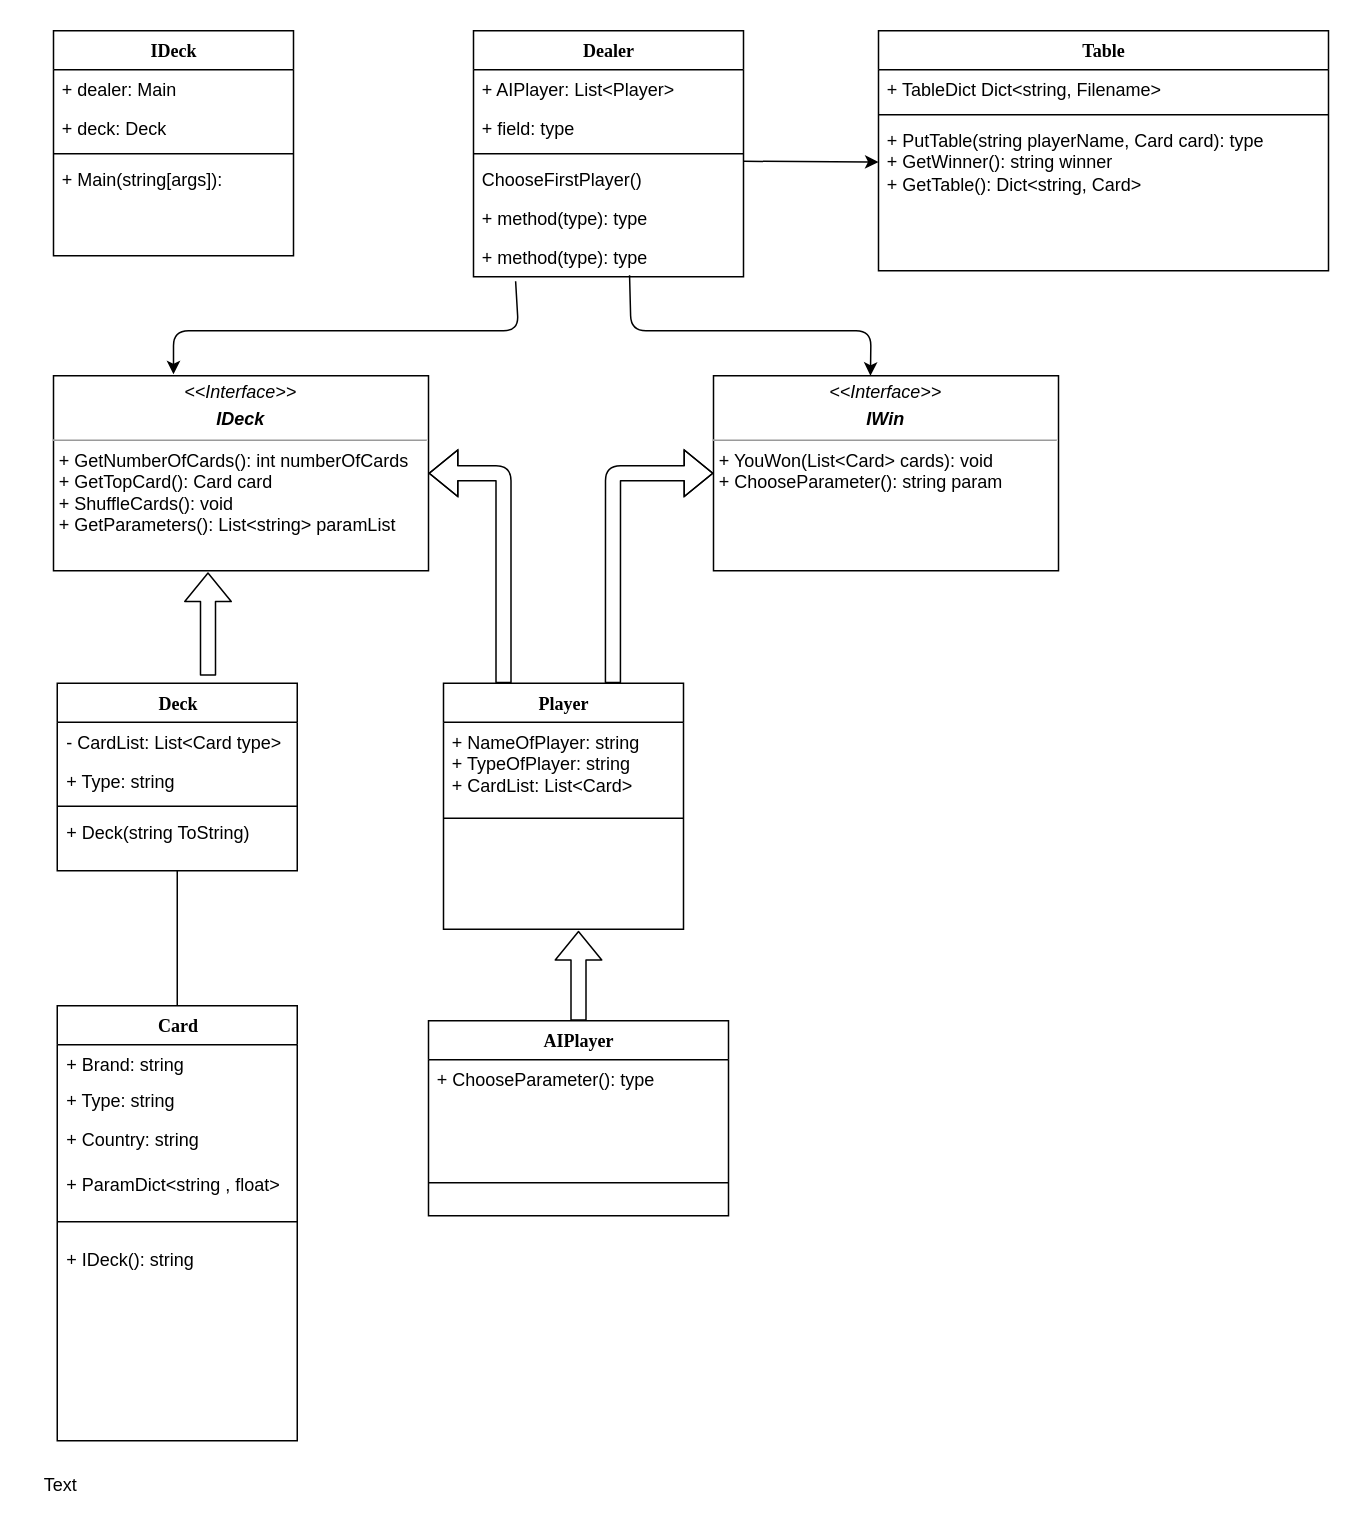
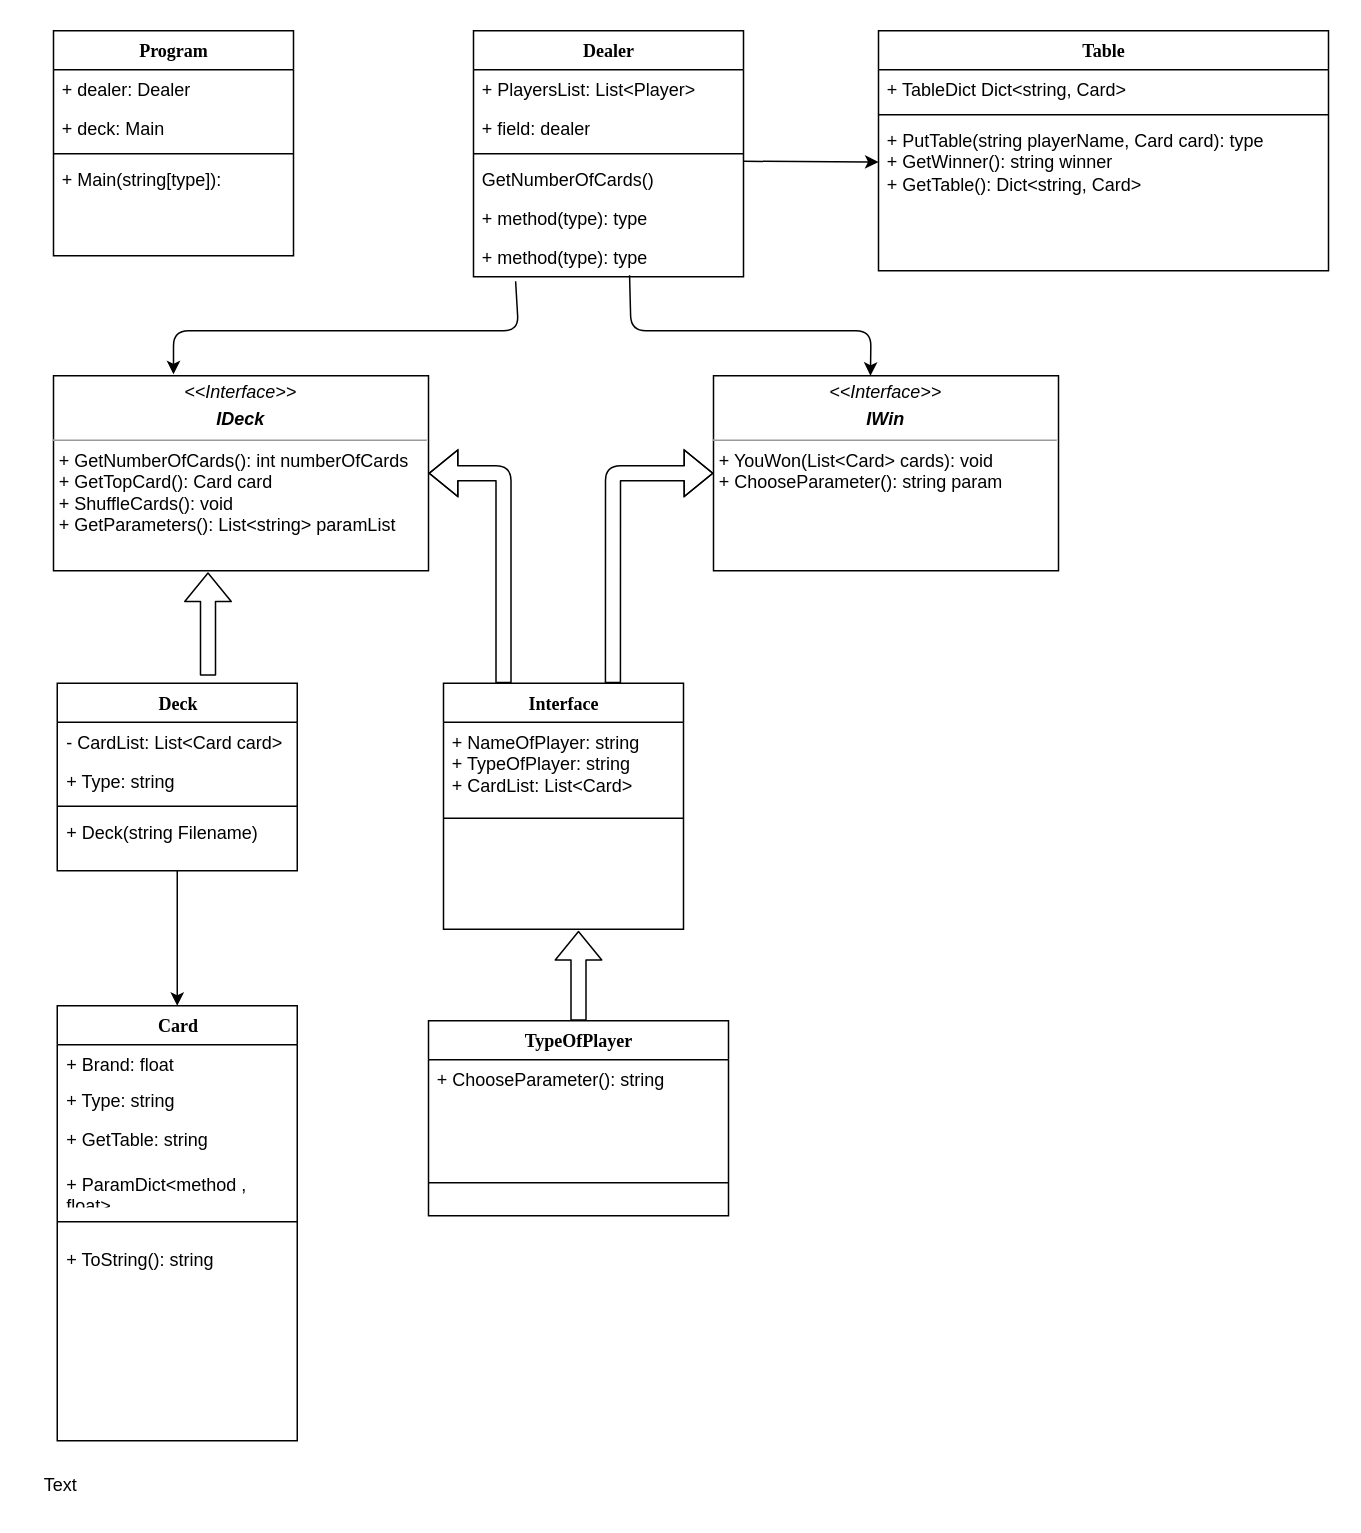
- <mxCell id="7" value="IDeck" style="swimlane;html=1;fontStyle=1;align=center;verticalAlign=top;childLayout=stackLayout;horizontal=1;startSize=26;horizontalStack=0;resizeParent=1;resizeLast=0;collapsible=1;marginBottom=0;swimlaneFillColor=#ffffff;rounded=0;shadow=0;comic=0;labelBackgroundColor=none;strokeWidth=1;fillColor=none;fontFamily=Verdana;fontSize=12" parent="1" vertex="1"><mxGeometry x="35" width="160" height="150" as="geometry" y="20" /></mxCell>
+ <mxCell id="7" value="Program" style="swimlane;html=1;fontStyle=1;align=center;verticalAlign=top;childLayout=stackLayout;horizontal=1;startSize=26;horizontalStack=0;resizeParent=1;resizeLast=0;collapsible=1;marginBottom=0;swimlaneFillColor=#ffffff;rounded=0;shadow=0;comic=0;labelBackgroundColor=none;strokeWidth=1;fillColor=none;fontFamily=Verdana;fontSize=12" parent="1" vertex="1"><mxGeometry x="35" width="160" height="150" as="geometry" y="20" /></mxCell>
- <mxCell id="8" value="+ dealer: Main" style="text;html=1;strokeColor=none;fillColor=none;align=left;verticalAlign=top;spacingLeft=4;spacingRight=4;whiteSpace=wrap;overflow=hidden;rotatable=0;points=[[0,0.5],[1,0.5]];portConstraint=eastwest;" parent="7" vertex="1"><mxGeometry y="26" width="160" height="26" as="geometry" /></mxCell>
+ <mxCell id="8" value="+ dealer: Dealer" style="text;html=1;strokeColor=none;fillColor=none;align=left;verticalAlign=top;spacingLeft=4;spacingRight=4;whiteSpace=wrap;overflow=hidden;rotatable=0;points=[[0,0.5],[1,0.5]];portConstraint=eastwest;" parent="7" vertex="1"><mxGeometry y="26" width="160" height="26" as="geometry" /></mxCell>
- <mxCell id="13" value="+ AIPlayer: List&amp;lt;Player&amp;gt;" style="text;html=1;strokeColor=none;fillColor=none;align=left;verticalAlign=top;spacingLeft=4;spacingRight=4;whiteSpace=wrap;overflow=hidden;rotatable=0;points=[[0,0.5],[1,0.5]];portConstraint=eastwest;" parent="12" vertex="1"><mxGeometry y="26" width="180" height="26" as="geometry" /></mxCell>
+ <mxCell id="13" value="+ PlayersList: List&amp;lt;Player&amp;gt;" style="text;html=1;strokeColor=none;fillColor=none;align=left;verticalAlign=top;spacingLeft=4;spacingRight=4;whiteSpace=wrap;overflow=hidden;rotatable=0;points=[[0,0.5],[1,0.5]];portConstraint=eastwest;" parent="12" vertex="1"><mxGeometry y="26" width="180" height="26" as="geometry" /></mxCell>
- <mxCell id="23" value="+ TableDict Dict&amp;lt;string, Filename&amp;gt;" style="text;html=1;strokeColor=none;fillColor=none;align=left;verticalAlign=top;spacingLeft=4;spacingRight=4;whiteSpace=wrap;overflow=hidden;rotatable=0;points=[[0,0.5],[1,0.5]];portConstraint=eastwest;" parent="22" vertex="1"><mxGeometry y="26" width="300" height="26" as="geometry" /></mxCell>
+ <mxCell id="23" value="+ TableDict Dict&amp;lt;string, Card&amp;gt;" style="text;html=1;strokeColor=none;fillColor=none;align=left;verticalAlign=top;spacingLeft=4;spacingRight=4;whiteSpace=wrap;overflow=hidden;rotatable=0;points=[[0,0.5],[1,0.5]];portConstraint=eastwest;" parent="22" vertex="1"><mxGeometry y="26" width="300" height="26" as="geometry" /></mxCell>
- <mxCell id="9" value="+ deck: Deck" style="text;html=1;strokeColor=none;fillColor=none;align=left;verticalAlign=top;spacingLeft=4;spacingRight=4;whiteSpace=wrap;overflow=hidden;rotatable=0;points=[[0,0.5],[1,0.5]];portConstraint=eastwest;" parent="7" vertex="1"><mxGeometry y="52" width="160" height="26" as="geometry" /></mxCell>
+ <mxCell id="9" value="+ deck: Main" style="text;html=1;strokeColor=none;fillColor=none;align=left;verticalAlign=top;spacingLeft=4;spacingRight=4;whiteSpace=wrap;overflow=hidden;rotatable=0;points=[[0,0.5],[1,0.5]];portConstraint=eastwest;" parent="7" vertex="1"><mxGeometry y="52" width="160" height="26" as="geometry" /></mxCell>
- <mxCell id="14" value="+ field: type" style="text;html=1;strokeColor=none;fillColor=none;align=left;verticalAlign=top;spacingLeft=4;spacingRight=4;whiteSpace=wrap;overflow=hidden;rotatable=0;points=[[0,0.5],[1,0.5]];portConstraint=eastwest;" parent="12" vertex="1"><mxGeometry y="52" width="180" height="26" as="geometry" /></mxCell>
+ <mxCell id="14" value="+ field: dealer" style="text;html=1;strokeColor=none;fillColor=none;align=left;verticalAlign=top;spacingLeft=4;spacingRight=4;whiteSpace=wrap;overflow=hidden;rotatable=0;points=[[0,0.5],[1,0.5]];portConstraint=eastwest;" parent="12" vertex="1"><mxGeometry y="52" width="180" height="26" as="geometry" /></mxCell>
- <mxCell id="11" value="+ Main(string[args]):" style="text;html=1;strokeColor=none;fillColor=none;align=left;verticalAlign=top;spacingLeft=4;spacingRight=4;whiteSpace=wrap;overflow=hidden;rotatable=0;points=[[0,0.5],[1,0.5]];portConstraint=eastwest;" parent="7" vertex="1"><mxGeometry y="86" width="160" height="26" as="geometry" /></mxCell>
+ <mxCell id="11" value="+ Main(string[type]):" style="text;html=1;strokeColor=none;fillColor=none;align=left;verticalAlign=top;spacingLeft=4;spacingRight=4;whiteSpace=wrap;overflow=hidden;rotatable=0;points=[[0,0.5],[1,0.5]];portConstraint=eastwest;" parent="7" vertex="1"><mxGeometry y="86" width="160" height="26" as="geometry" /></mxCell>
- <mxCell id="16" value="ChooseFirstPlayer()" style="text;html=1;strokeColor=none;fillColor=none;align=left;verticalAlign=top;spacingLeft=4;spacingRight=4;whiteSpace=wrap;overflow=hidden;rotatable=0;points=[[0,0.5],[1,0.5]];portConstraint=eastwest;" parent="12" vertex="1"><mxGeometry y="86" width="180" height="26" as="geometry" /></mxCell>
+ <mxCell id="16" value="GetNumberOfCards()" style="text;html=1;strokeColor=none;fillColor=none;align=left;verticalAlign=top;spacingLeft=4;spacingRight=4;whiteSpace=wrap;overflow=hidden;rotatable=0;points=[[0,0.5],[1,0.5]];portConstraint=eastwest;" parent="12" vertex="1"><mxGeometry y="86" width="180" height="26" as="geometry" /></mxCell>
- <mxCell id="19" value="Player" style="swimlane;html=1;fontStyle=1;align=center;verticalAlign=top;childLayout=stackLayout;horizontal=1;startSize=26;horizontalStack=0;resizeParent=1;resizeLast=0;collapsible=1;marginBottom=0;swimlaneFillColor=#ffffff;rounded=0;shadow=0;comic=0;labelBackgroundColor=none;strokeWidth=1;fillColor=none;fontFamily=Verdana;fontSize=12" parent="1" vertex="1"><mxGeometry x="295" y="455" width="160" height="164" as="geometry" /></mxCell>
+ <mxCell id="19" value="Interface" style="swimlane;html=1;fontStyle=1;align=center;verticalAlign=top;childLayout=stackLayout;horizontal=1;startSize=26;horizontalStack=0;resizeParent=1;resizeLast=0;collapsible=1;marginBottom=0;swimlaneFillColor=#ffffff;rounded=0;shadow=0;comic=0;labelBackgroundColor=none;strokeWidth=1;fillColor=none;fontFamily=Verdana;fontSize=12" parent="1" vertex="1"><mxGeometry x="295" y="455" width="160" height="164" as="geometry" /></mxCell>
- <mxCell id="3" value="- CardList: List&amp;lt;Card type&amp;gt;" style="text;html=1;strokeColor=none;fillColor=none;align=left;verticalAlign=top;spacingLeft=4;spacingRight=4;whiteSpace=wrap;overflow=hidden;rotatable=0;points=[[0,0.5],[1,0.5]];portConstraint=eastwest;" parent="2" vertex="1"><mxGeometry y="26" width="160" height="26" as="geometry" /></mxCell>
+ <mxCell id="3" value="- CardList: List&amp;lt;Card card&amp;gt;" style="text;html=1;strokeColor=none;fillColor=none;align=left;verticalAlign=top;spacingLeft=4;spacingRight=4;whiteSpace=wrap;overflow=hidden;rotatable=0;points=[[0,0.5],[1,0.5]];portConstraint=eastwest;" parent="2" vertex="1"><mxGeometry y="26" width="160" height="26" as="geometry" /></mxCell>
- <mxCell id="6" value="+ Deck(string ToString)" style="text;html=1;strokeColor=none;fillColor=none;align=left;verticalAlign=top;spacingLeft=4;spacingRight=4;whiteSpace=wrap;overflow=hidden;rotatable=0;points=[[0,0.5],[1,0.5]];portConstraint=eastwest;" parent="2" vertex="1"><mxGeometry y="86" width="160" height="26" as="geometry" /></mxCell>
+ <mxCell id="6" value="+ Deck(string Filename)" style="text;html=1;strokeColor=none;fillColor=none;align=left;verticalAlign=top;spacingLeft=4;spacingRight=4;whiteSpace=wrap;overflow=hidden;rotatable=0;points=[[0,0.5],[1,0.5]];portConstraint=eastwest;" parent="2" vertex="1"><mxGeometry y="86" width="160" height="26" as="geometry" /></mxCell>
- <mxCell id="34" value="" style="endArrow=none;html=1;exitX=0.5;exitY=1;exitDx=0;exitDy=0;entryX=0.5;entryY=0;entryDx=0;entryDy=0;" edge="1" parent="1" source="2" target="27"><mxGeometry width="50" height="50" relative="1" as="geometry"><mxPoint x="25" y="920" as="sourcePoint" /><mxPoint x="75" y="870" as="targetPoint" /></mxGeometry></mxCell>
+ <mxCell id="34" value="" style="endArrow=classic;html=1;exitX=0.5;exitY=1;exitDx=0;exitDy=0;entryX=0.5;entryY=0;entryDx=0;entryDy=0;" edge="1" parent="1" source="2" target="27"><mxGeometry width="50" height="50" relative="1" as="geometry"><mxPoint x="25" y="920" as="sourcePoint" /><mxPoint x="75" y="870" as="targetPoint" /></mxGeometry></mxCell>
- <mxCell id="38" value="AIPlayer" style="swimlane;html=1;fontStyle=1;align=center;verticalAlign=top;childLayout=stackLayout;horizontal=1;startSize=26;horizontalStack=0;resizeParent=1;resizeLast=0;collapsible=1;marginBottom=0;swimlaneFillColor=#ffffff;rounded=0;shadow=0;comic=0;labelBackgroundColor=none;strokeWidth=1;fillColor=none;fontFamily=Verdana;fontSize=12" vertex="1" parent="1"><mxGeometry x="285" y="680" width="200" height="130" as="geometry" /></mxCell>
+ <mxCell id="38" value="TypeOfPlayer" style="swimlane;html=1;fontStyle=1;align=center;verticalAlign=top;childLayout=stackLayout;horizontal=1;startSize=26;horizontalStack=0;resizeParent=1;resizeLast=0;collapsible=1;marginBottom=0;swimlaneFillColor=#ffffff;rounded=0;shadow=0;comic=0;labelBackgroundColor=none;strokeWidth=1;fillColor=none;fontFamily=Verdana;fontSize=12" vertex="1" parent="1"><mxGeometry x="285" y="680" width="200" height="130" as="geometry" /></mxCell>
- <mxCell id="28" value="+ Brand: string&lt;br&gt;" style="text;html=1;strokeColor=none;fillColor=none;align=left;verticalAlign=top;spacingLeft=4;spacingRight=4;whiteSpace=wrap;overflow=hidden;rotatable=0;points=[[0,0.5],[1,0.5]];portConstraint=eastwest;" vertex="1" parent="27"><mxGeometry y="26" width="160" height="24" as="geometry" /></mxCell>
+ <mxCell id="28" value="+ Brand: float&lt;br&gt;" style="text;html=1;strokeColor=none;fillColor=none;align=left;verticalAlign=top;spacingLeft=4;spacingRight=4;whiteSpace=wrap;overflow=hidden;rotatable=0;points=[[0,0.5],[1,0.5]];portConstraint=eastwest;" vertex="1" parent="27"><mxGeometry y="26" width="160" height="24" as="geometry" /></mxCell>
- <mxCell id="39" value="+ ChooseParameter(): type" style="text;html=1;strokeColor=none;fillColor=none;align=left;verticalAlign=top;spacingLeft=4;spacingRight=4;whiteSpace=wrap;overflow=hidden;rotatable=0;points=[[0,0.5],[1,0.5]];portConstraint=eastwest;" vertex="1" parent="38"><mxGeometry y="26" width="200" height="60" as="geometry" /></mxCell>
+ <mxCell id="39" value="+ ChooseParameter(): string" style="text;html=1;strokeColor=none;fillColor=none;align=left;verticalAlign=top;spacingLeft=4;spacingRight=4;whiteSpace=wrap;overflow=hidden;rotatable=0;points=[[0,0.5],[1,0.5]];portConstraint=eastwest;" vertex="1" parent="38"><mxGeometry y="26" width="200" height="60" as="geometry" /></mxCell>
- <mxCell id="30" value="+ Country: string" style="text;html=1;strokeColor=none;fillColor=none;align=left;verticalAlign=top;spacingLeft=4;spacingRight=4;whiteSpace=wrap;overflow=hidden;rotatable=0;points=[[0,0.5],[1,0.5]];portConstraint=eastwest;" vertex="1" parent="27"><mxGeometry y="76" width="160" height="30" as="geometry" /></mxCell>
+ <mxCell id="30" value="+ GetTable: string" style="text;html=1;strokeColor=none;fillColor=none;align=left;verticalAlign=top;spacingLeft=4;spacingRight=4;whiteSpace=wrap;overflow=hidden;rotatable=0;points=[[0,0.5],[1,0.5]];portConstraint=eastwest;" vertex="1" parent="27"><mxGeometry y="76" width="160" height="30" as="geometry" /></mxCell>
- <mxCell id="31" value="+ ParamDict&amp;lt;string , float&amp;gt;" style="text;html=1;strokeColor=none;fillColor=none;align=left;verticalAlign=top;spacingLeft=4;spacingRight=4;whiteSpace=wrap;overflow=hidden;rotatable=0;points=[[0,0.5],[1,0.5]];portConstraint=eastwest;" vertex="1" parent="27"><mxGeometry y="106" width="160" height="26" as="geometry" /></mxCell>
+ <mxCell id="31" value="+ ParamDict&amp;lt;method , float&amp;gt;" style="text;html=1;strokeColor=none;fillColor=none;align=left;verticalAlign=top;spacingLeft=4;spacingRight=4;whiteSpace=wrap;overflow=hidden;rotatable=0;points=[[0,0.5],[1,0.5]];portConstraint=eastwest;" vertex="1" parent="27"><mxGeometry y="106" width="160" height="26" as="geometry" /></mxCell>
- <mxCell id="33" value="+ IDeck(): string" style="text;html=1;strokeColor=none;fillColor=none;align=left;verticalAlign=top;spacingLeft=4;spacingRight=4;whiteSpace=wrap;overflow=hidden;rotatable=0;points=[[0,0.5],[1,0.5]];portConstraint=eastwest;" vertex="1" parent="27"><mxGeometry y="156" width="160" height="30" as="geometry" /></mxCell>
+ <mxCell id="33" value="+ ToString(): string" style="text;html=1;strokeColor=none;fillColor=none;align=left;verticalAlign=top;spacingLeft=4;spacingRight=4;whiteSpace=wrap;overflow=hidden;rotatable=0;points=[[0,0.5],[1,0.5]];portConstraint=eastwest;" vertex="1" parent="27"><mxGeometry y="156" width="160" height="30" as="geometry" /></mxCell>
